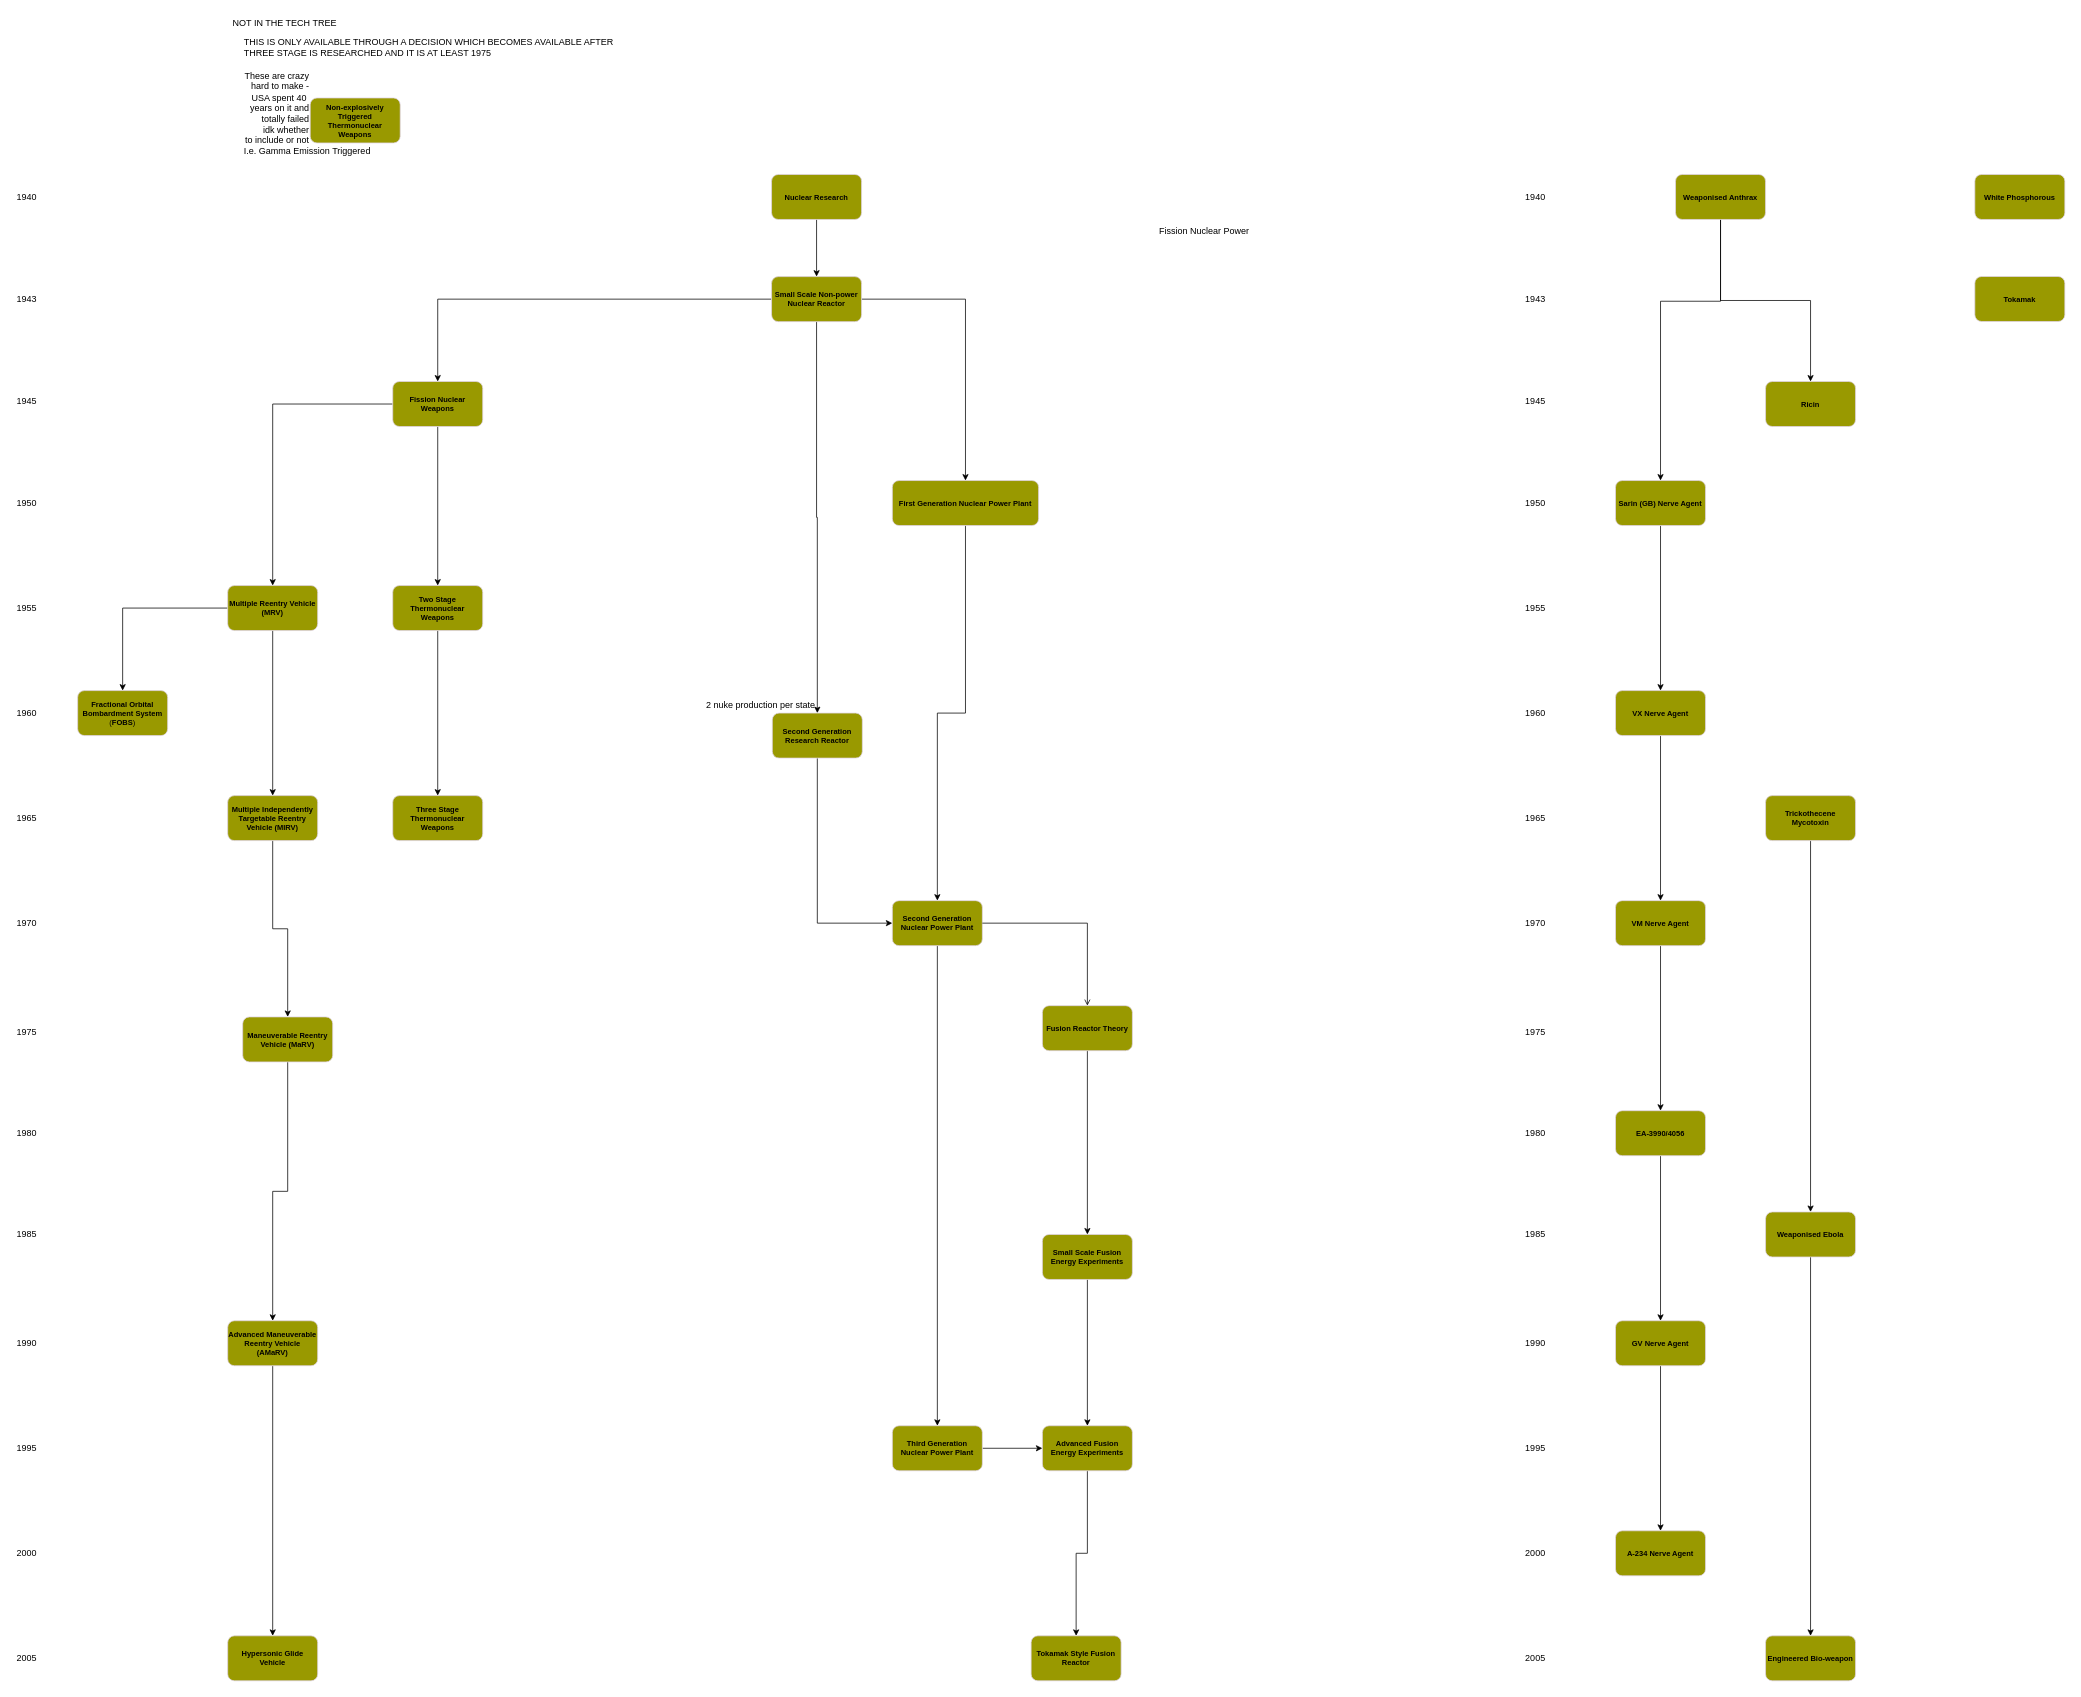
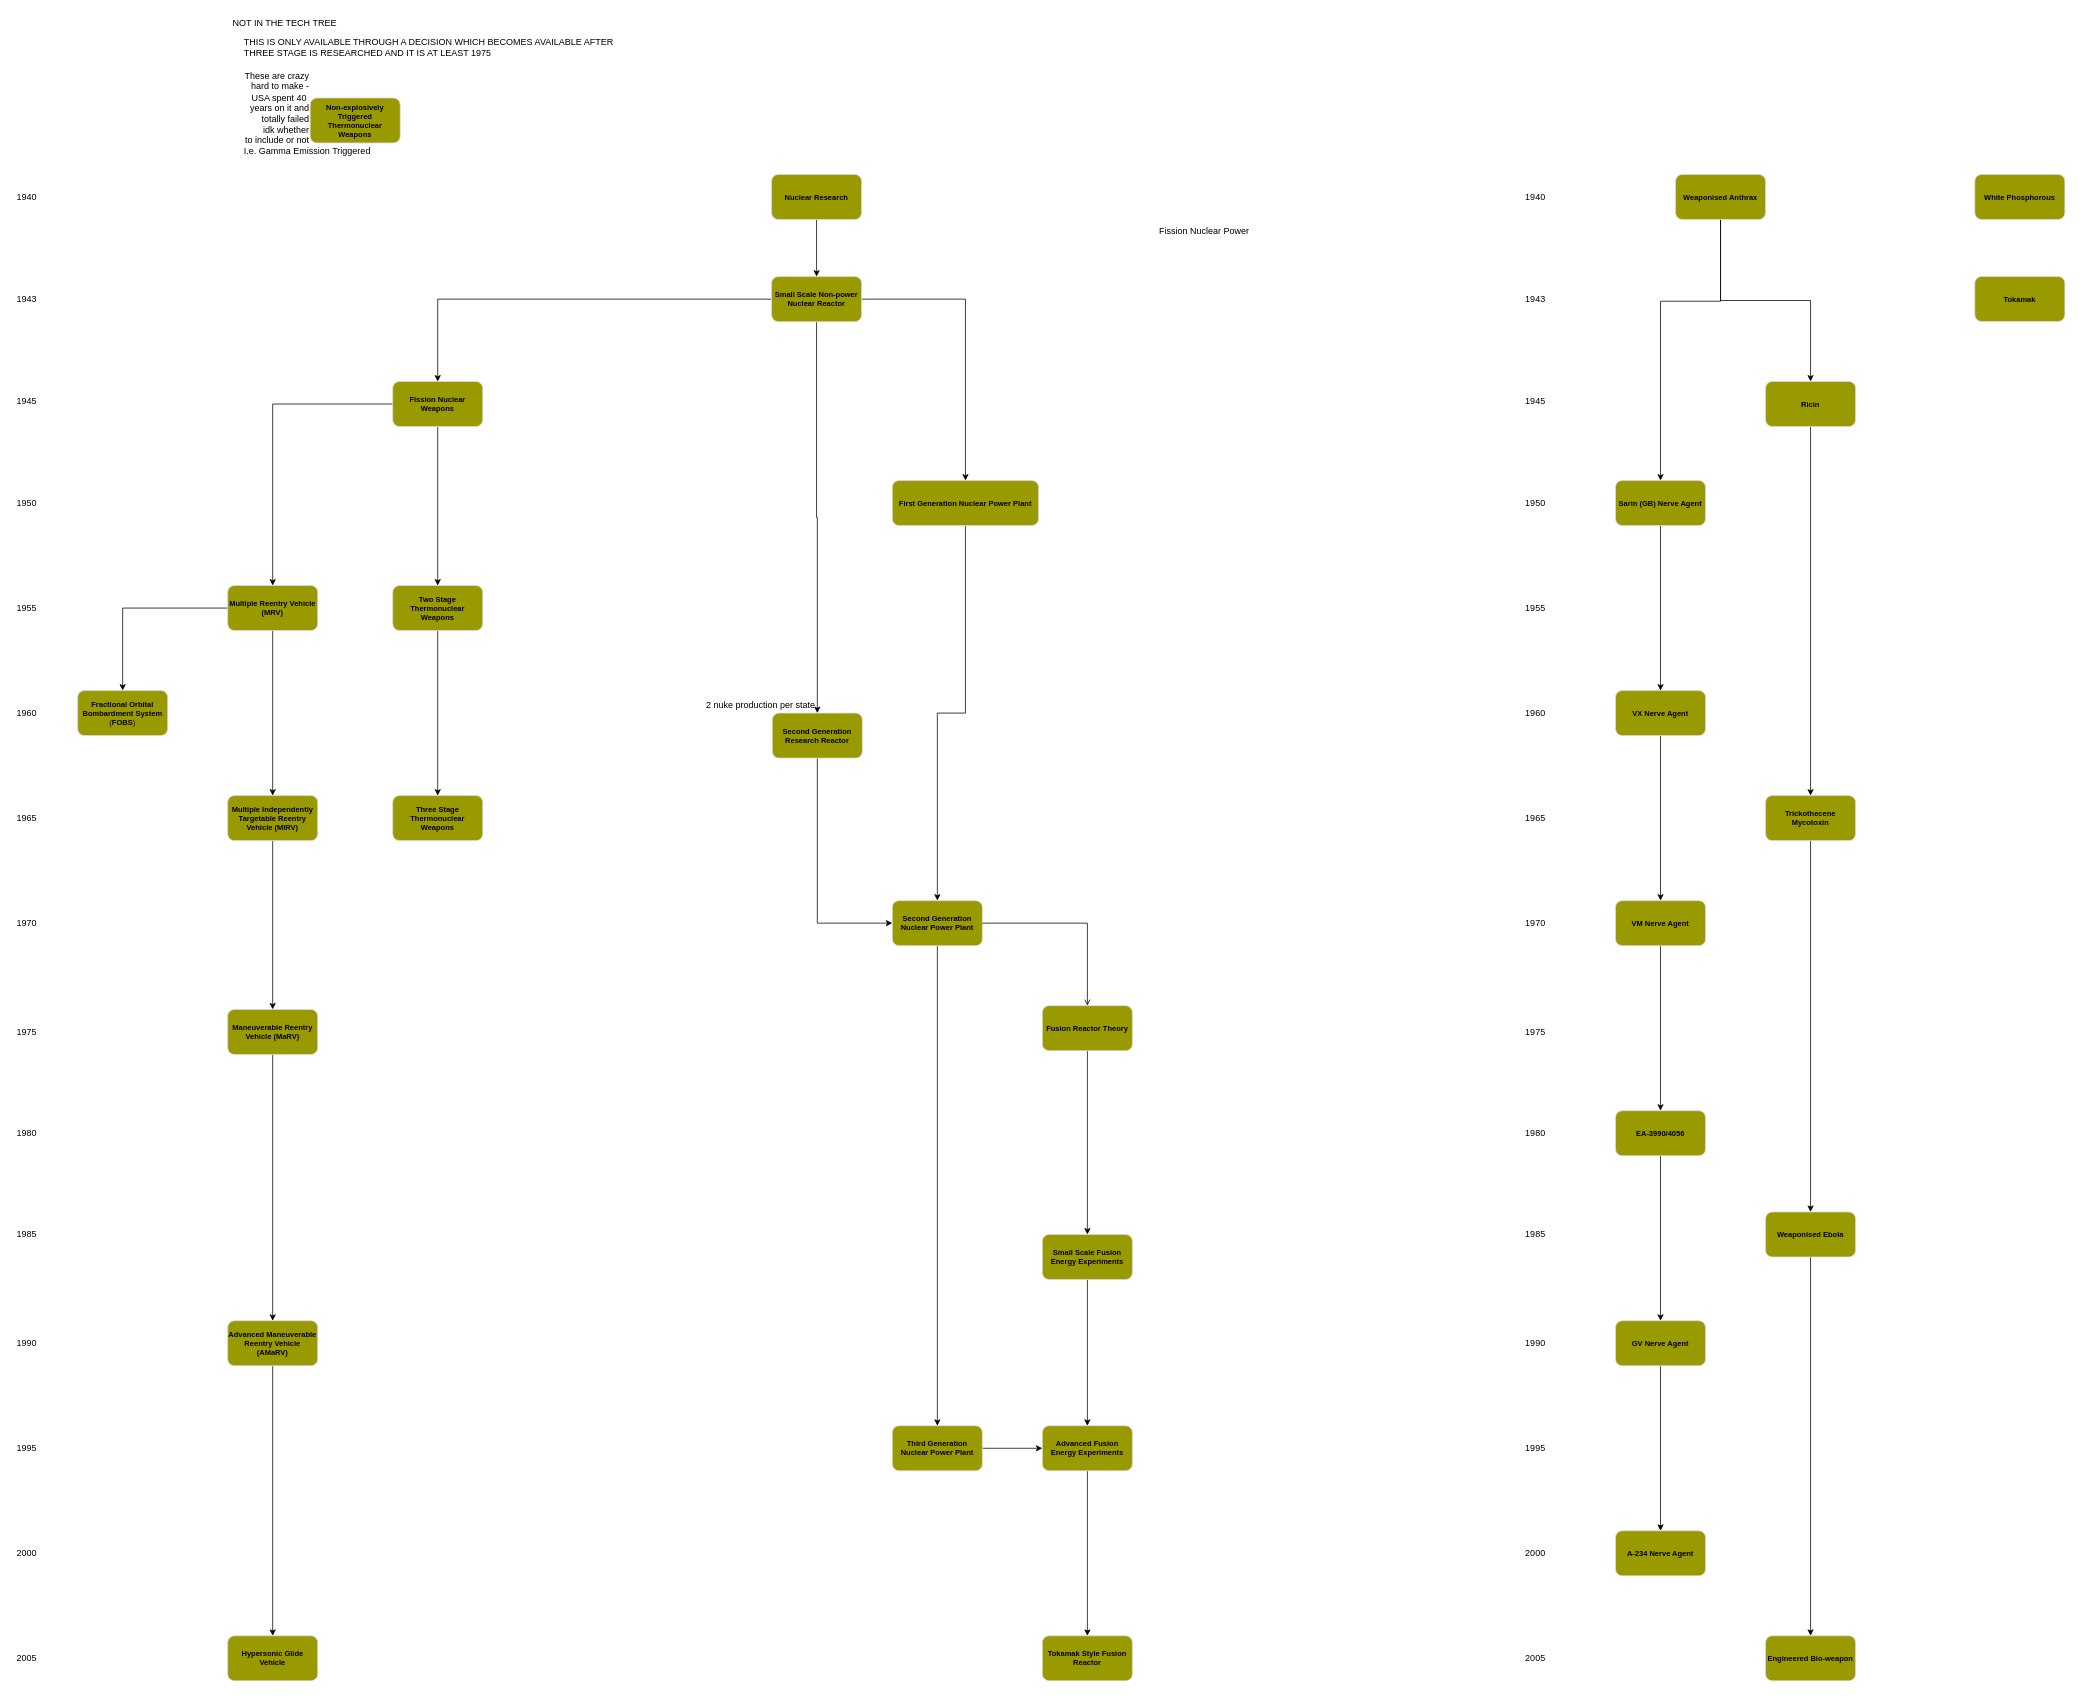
+ <mxCell id="96" style="edgeStyle=orthogonalEdgeStyle;rounded=0;orthogonalLoop=1;jettySize=auto;html=1;" edge="1" parent="1" source="97" target="86"><mxGeometry relative="1" as="geometry" /></mxCell>
- <mxCell id="34" value="&lt;b&gt;Maneuverable Reentry Vehicle (MaRV)&lt;br&gt;&lt;/b&gt;" style="rounded=1;whiteSpace=wrap;html=1;strokeColor=#E1D5E7;fillColor=#999900;gradientColor=none;fontSize=10;align=center;" vertex="1" parent="1"><mxGeometry x="323" y="1355" width="120" height="60" as="geometry" /></mxCell>
+ <mxCell id="34" value="&lt;b&gt;Maneuverable Reentry Vehicle (MaRV)&lt;br&gt;&lt;/b&gt;" style="rounded=1;whiteSpace=wrap;html=1;strokeColor=#E1D5E7;fillColor=#999900;gradientColor=none;fontSize=10;align=center;" vertex="1" parent="1"><mxGeometry x="303" y="1345" width="120" height="60" as="geometry" /></mxCell>
- <mxCell id="52" value="&lt;b&gt;Tokamak Style Fusion Reactor&lt;br&gt;&lt;/b&gt;" style="rounded=1;whiteSpace=wrap;html=1;strokeColor=#E1D5E7;fillColor=#999900;gradientColor=none;fontSize=10;align=center;" vertex="1" parent="1"><mxGeometry x="1374" y="2180" width="120" height="60" as="geometry" /></mxCell>
+ <mxCell id="52" value="&lt;b&gt;Tokamak Style Fusion Reactor&lt;br&gt;&lt;/b&gt;" style="rounded=1;whiteSpace=wrap;html=1;strokeColor=#E1D5E7;fillColor=#999900;gradientColor=none;fontSize=10;align=center;" vertex="1" parent="1"><mxGeometry x="1389" y="2180" width="120" height="60" as="geometry" /></mxCell>
